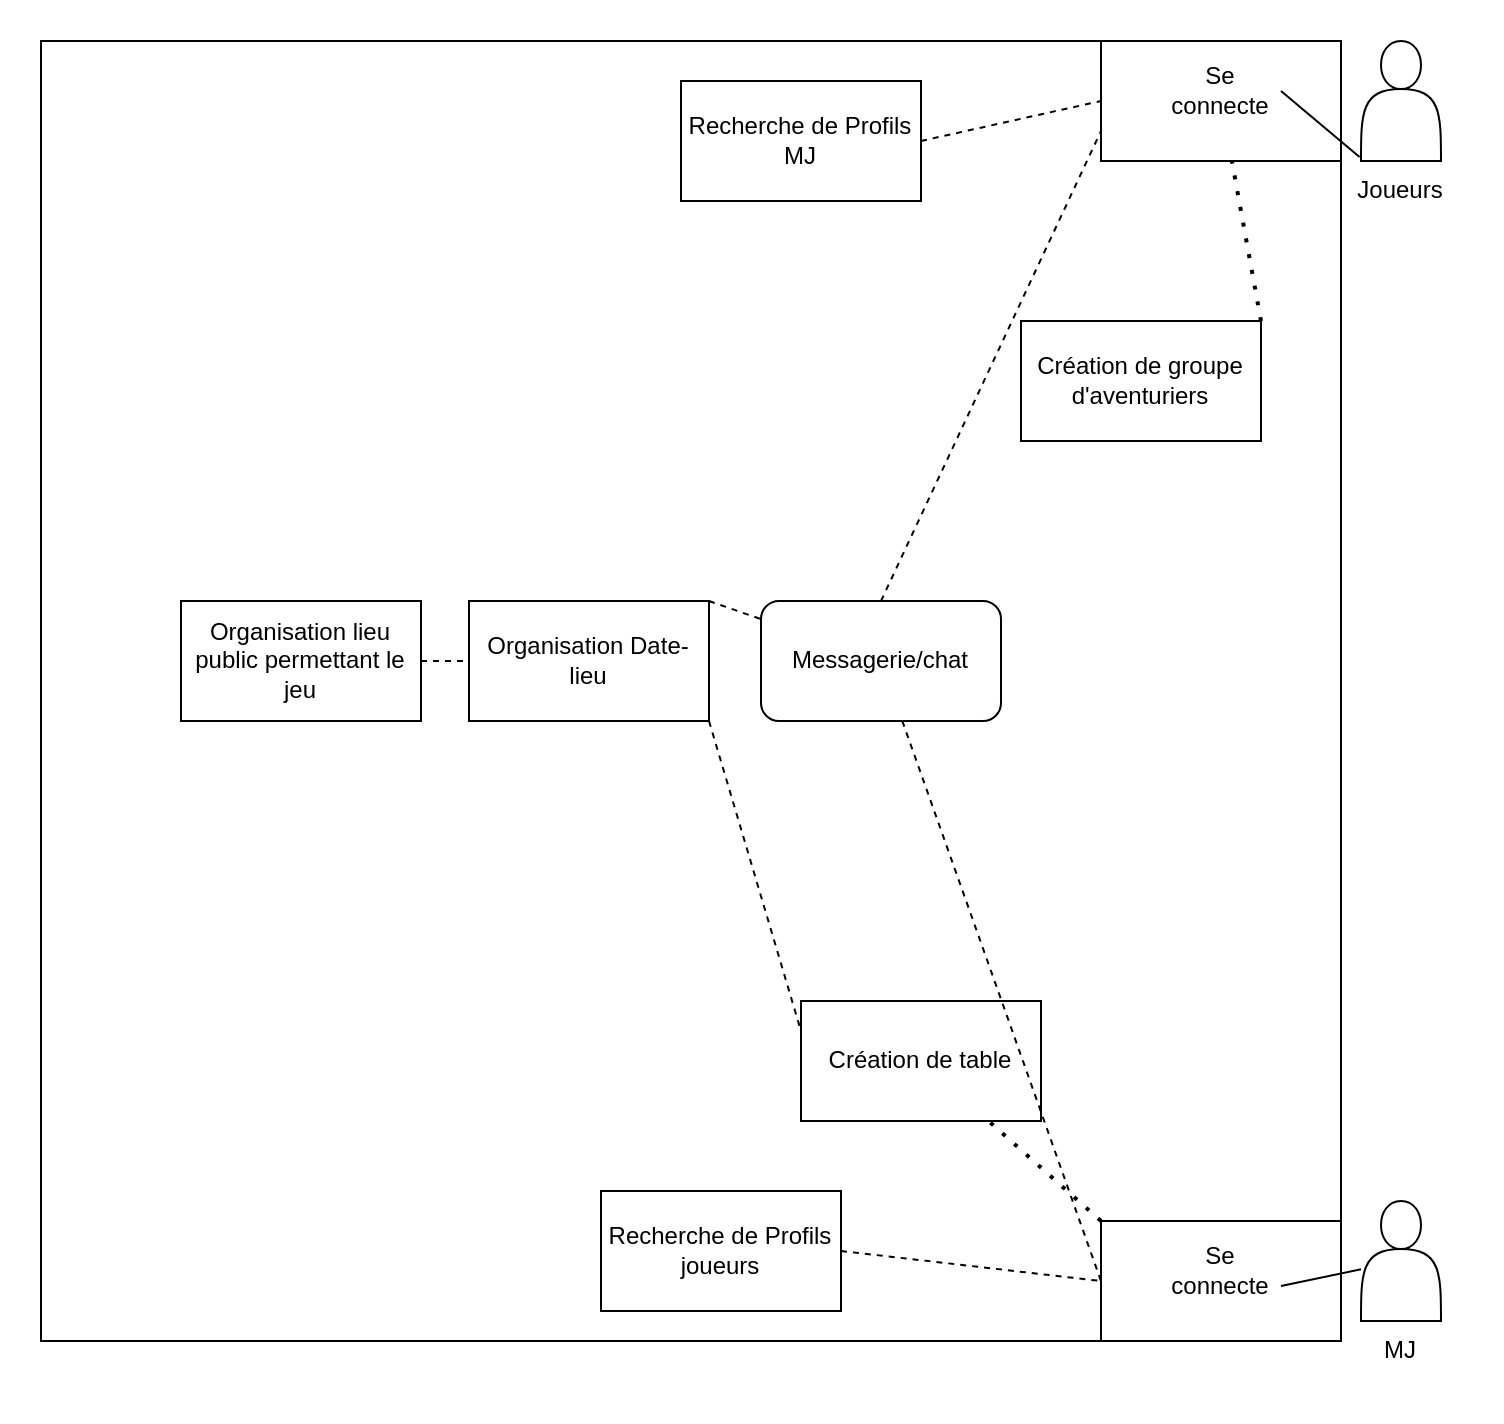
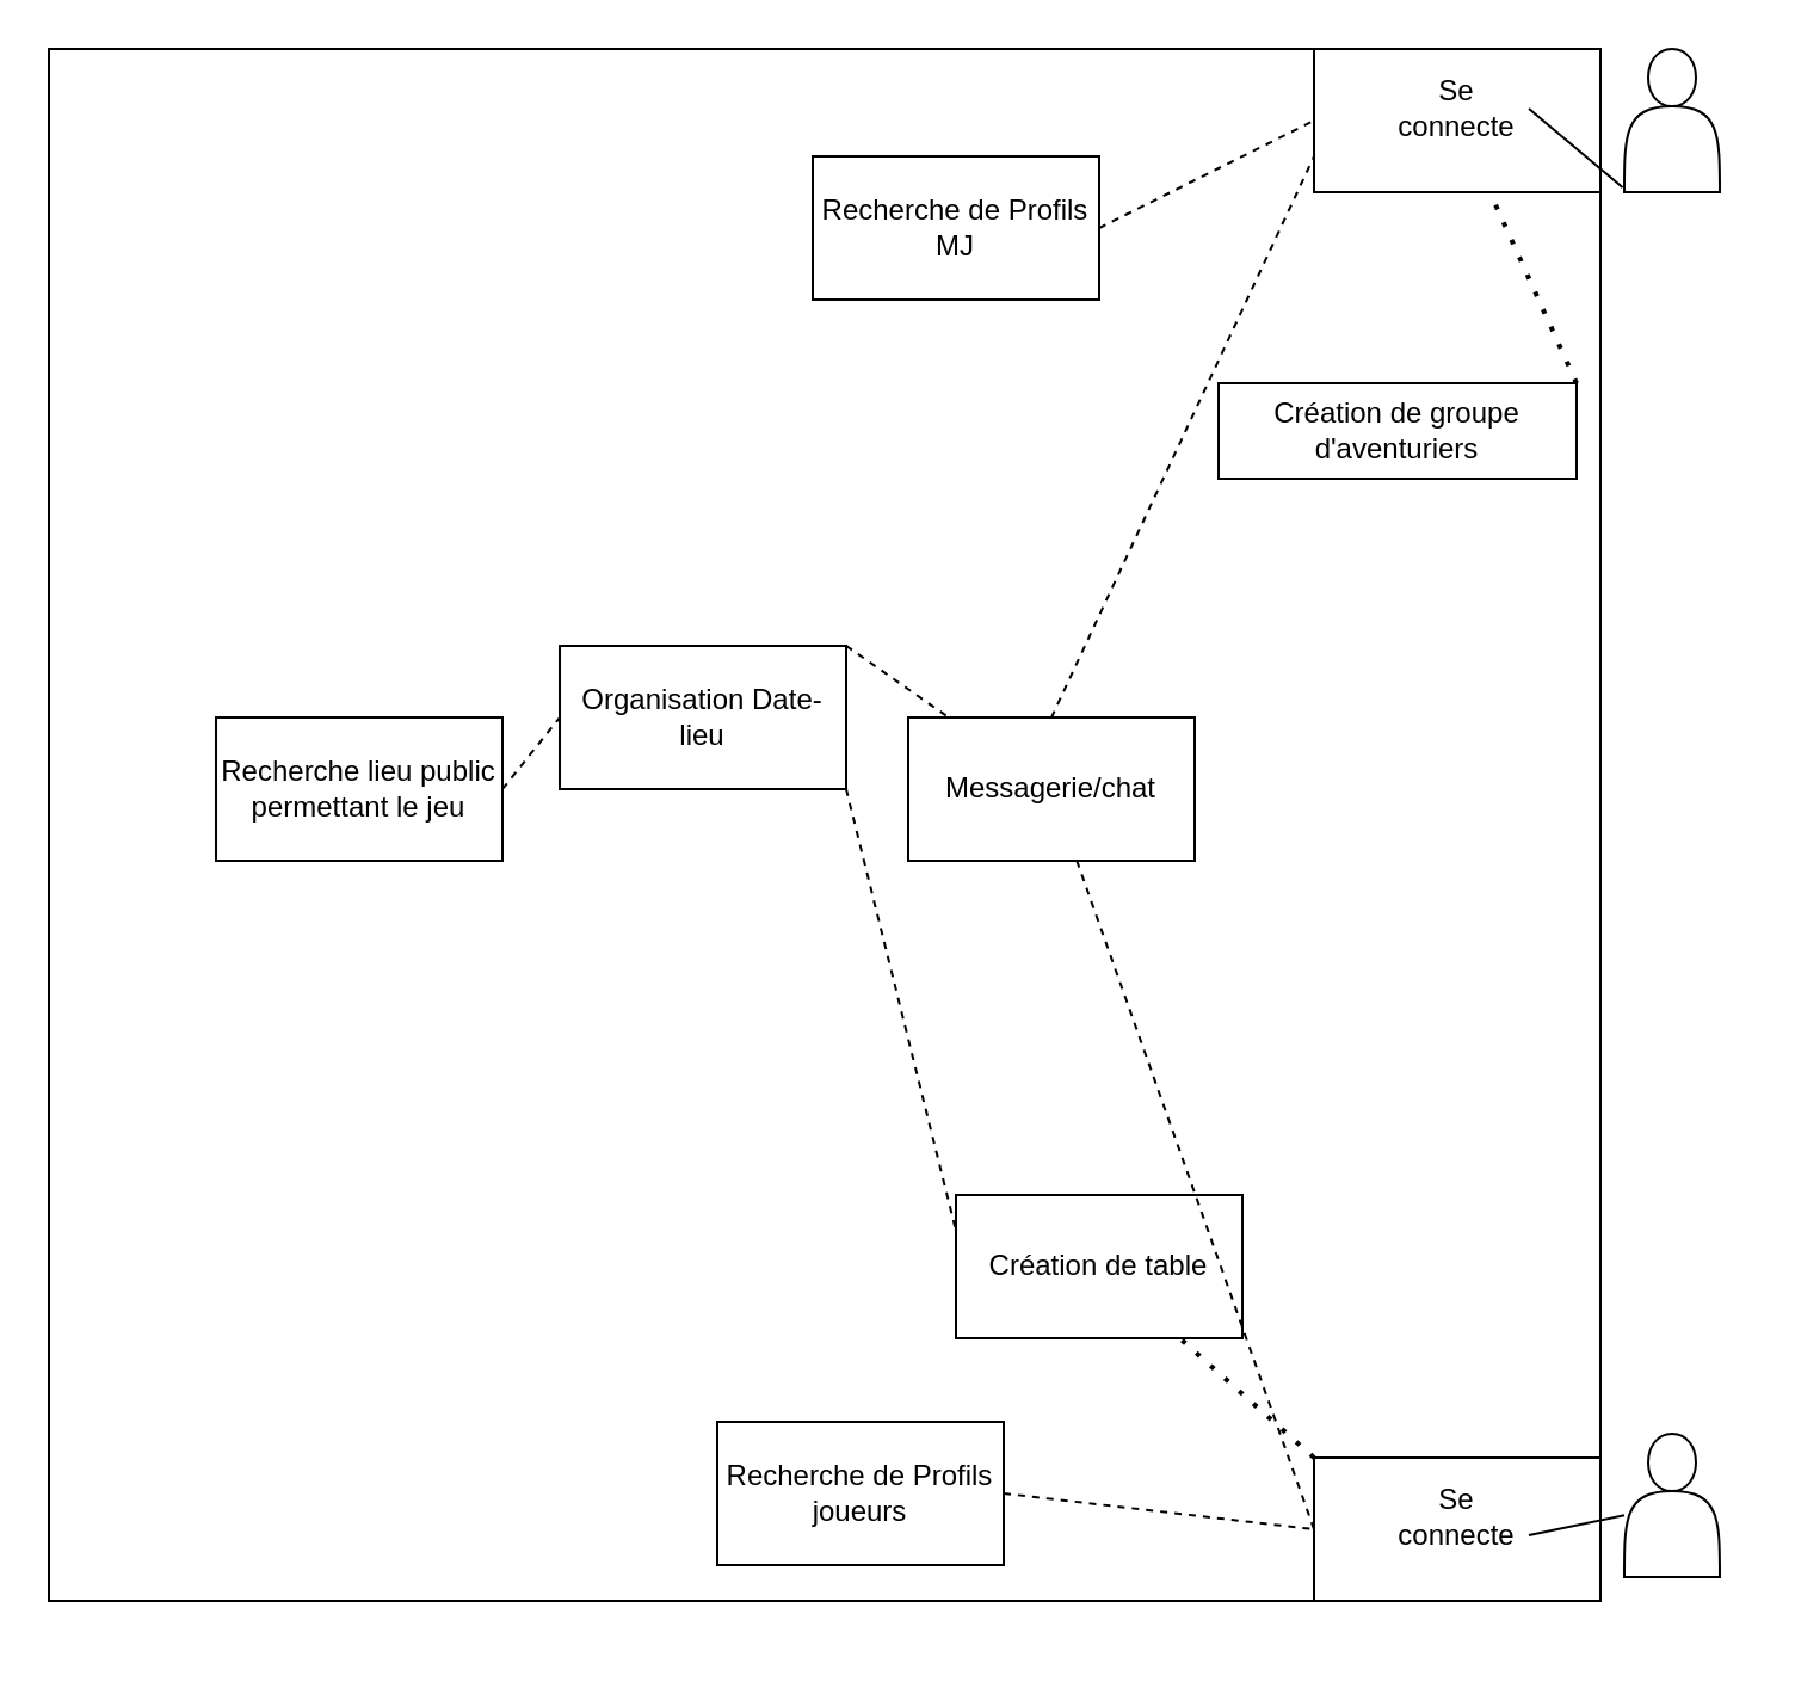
- <mxCell id="20" value="Recherche de Profils MJ" style="rounded=0;whiteSpace=wrap;html=1;" vertex="1" parent="1"><mxGeometry x="340" y="40" width="120" height="60" as="geometry" /></mxCell>
+ <mxCell id="20" value="Recherche de Profils MJ" style="rounded=0;whiteSpace=wrap;html=1;" vertex="1" parent="1"><mxGeometry x="340" y="65" width="120" height="60" as="geometry" /></mxCell>
- <mxCell id="5" value="Joueurs" style="text;html=1;strokeColor=none;fillColor=none;align=center;verticalAlign=middle;whiteSpace=wrap;rounded=0;" vertex="1" parent="1"><mxGeometry x="670" y="80" width="60" height="30" as="geometry" /></mxCell>
- <mxCell id="14" value="Création de groupe d'aventuriers" style="rounded=0;whiteSpace=wrap;html=1;" vertex="1" parent="1"><mxGeometry x="510" y="160" width="120" height="60" as="geometry" /></mxCell>
+ <mxCell id="14" value="Création de groupe d'aventuriers" style="rounded=0;whiteSpace=wrap;html=1;" vertex="1" parent="1"><mxGeometry x="510" y="160" width="150" height="40" as="geometry" /></mxCell>
- <mxCell id="26" value="Organisation lieu public permettant le jeu" style="rounded=0;whiteSpace=wrap;html=1;" vertex="1" parent="1"><mxGeometry x="90" y="300" width="120" height="60" as="geometry" /></mxCell>
+ <mxCell id="26" value="Recherche lieu public permettant le jeu" style="rounded=0;whiteSpace=wrap;html=1;" vertex="1" parent="1"><mxGeometry x="90" y="300" width="120" height="60" as="geometry" /></mxCell>
- <mxCell id="23" value="Organisation Date-lieu" style="rounded=0;whiteSpace=wrap;html=1;" vertex="1" parent="1"><mxGeometry x="234" y="300" width="120" height="60" as="geometry" /></mxCell>
+ <mxCell id="23" value="Organisation Date-lieu" style="rounded=0;whiteSpace=wrap;html=1;" vertex="1" parent="1"><mxGeometry x="234" y="270" width="120" height="60" as="geometry" /></mxCell>
- <mxCell id="13" value="Messagerie/chat" style="whiteSpace=wrap;html=1;rounded=1;" vertex="1" parent="1"><mxGeometry x="380" y="300" width="120" height="60" as="geometry" /></mxCell>
+ <mxCell id="13" value="Messagerie/chat" style="rounded=0;whiteSpace=wrap;html=1;" vertex="1" parent="1"><mxGeometry x="380" y="300" width="120" height="60" as="geometry" /></mxCell>
- <mxCell id="6" value="MJ" style="text;html=1;strokeColor=none;fillColor=none;align=center;verticalAlign=middle;whiteSpace=wrap;rounded=0;" vertex="1" parent="1"><mxGeometry x="670" y="660" width="60" height="30" as="geometry" /></mxCell>
